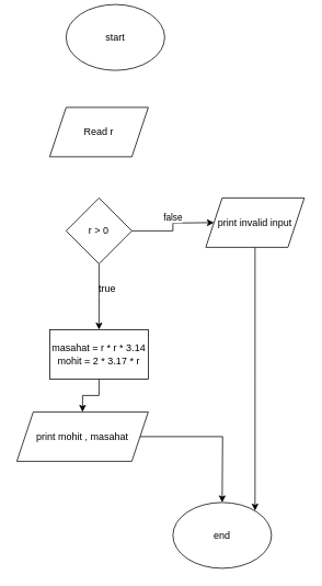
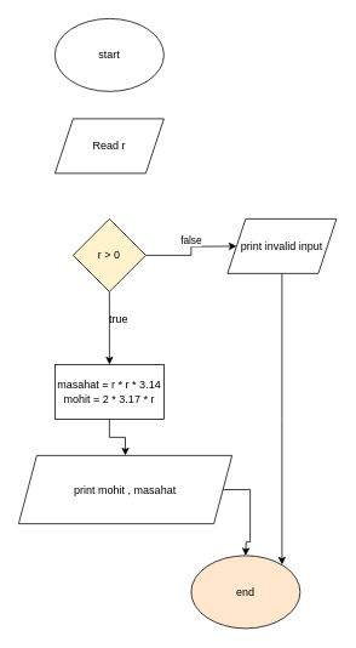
- <mxCell id="2" value="start" style="ellipse;whiteSpace=wrap;html=1;" vertex="1" parent="1"><mxGeometry x="80" y="5" width="120" height="80" as="geometry" /></mxCell>
+ <mxCell id="2" value="start" style="ellipse;whiteSpace=wrap;html=1;" vertex="1" parent="1"><mxGeometry x="60" y="20" width="120" height="80" as="geometry" /></mxCell>
- <mxCell id="7" value="r &amp;gt; 0" style="rhombus;whiteSpace=wrap;html=1;" vertex="1" parent="1"><mxGeometry x="80" y="240" width="80" height="80" as="geometry" /></mxCell>
+ <mxCell id="7" value="r &amp;gt; 0" style="rhombus;whiteSpace=wrap;html=1;fillColor=#fff2cc;" vertex="1" parent="1"><mxGeometry x="80" y="240" width="80" height="80" as="geometry" /></mxCell>
- <mxCell id="12" value="print mohit , masahat" style="shape=parallelogram;perimeter=parallelogramPerimeter;whiteSpace=wrap;html=1;fixedSize=1;" vertex="1" parent="1"><mxGeometry x="20" y="500" width="160" height="60" as="geometry" /></mxCell>
+ <mxCell id="12" value="print mohit , masahat" style="shape=parallelogram;perimeter=parallelogramPerimeter;whiteSpace=wrap;html=1;fixedSize=1;" vertex="1" parent="1"><mxGeometry x="20" y="500" width="235" height="75" as="geometry" /></mxCell>
- <mxCell id="15" value="end" style="ellipse;whiteSpace=wrap;html=1;" vertex="1" parent="1"><mxGeometry x="210" y="610" width="120" height="80" as="geometry" /></mxCell>
+ <mxCell id="15" value="end" style="ellipse;whiteSpace=wrap;html=1;fillColor=#ffe6cc;" vertex="1" parent="1"><mxGeometry x="210" y="610" width="120" height="80" as="geometry" /></mxCell>
